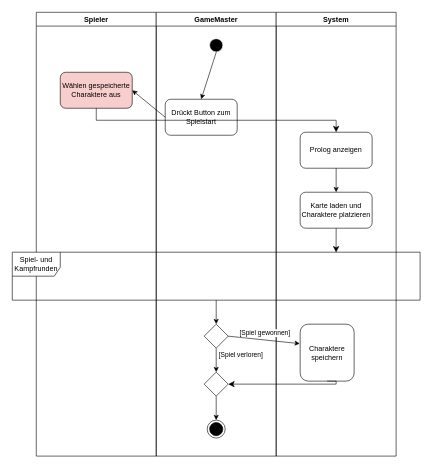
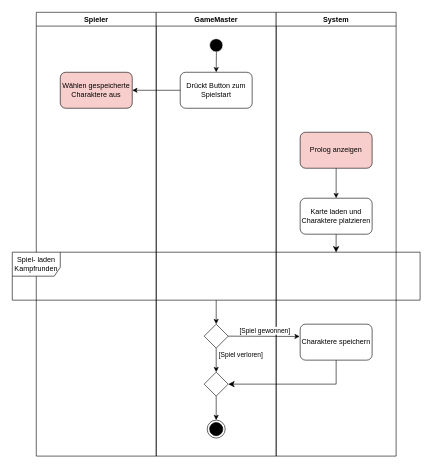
- <mxCell id="5" value="Drückt Button zum Spielstart" style="rounded=1;whiteSpace=wrap;html=1;" vertex="1" parent="4"><mxGeometry x="15" y="145" width="120" height="60" as="geometry" /></mxCell>
+ <mxCell id="5" value="Drückt Button zum Spielstart" style="rounded=1;whiteSpace=wrap;html=1;" vertex="1" parent="4"><mxGeometry x="40" y="100" width="120" height="60" as="geometry" /></mxCell>
- <mxCell id="20" value="" style="edgeStyle=elbowEdgeStyle;elbow=vertical;endArrow=classic;html=1;curved=0;rounded=0;endSize=8;startSize=8;exitX=0.5;exitY=1;exitDx=0;exitDy=0;entryX=0.5;entryY=0;entryDx=0;entryDy=0;" edge="1" parent="1" source="3" target="16"><mxGeometry width="50" height="50" relative="1" as="geometry"><mxPoint x="360" y="300" as="sourcePoint" /><mxPoint x="410" y="250" as="targetPoint" /></mxGeometry></mxCell>
- <mxCell id="16" value="Prolog anzeigen" style="rounded=1;whiteSpace=wrap;html=1;strokeColor=#000000;" vertex="1" parent="15"><mxGeometry x="40" y="200" width="120" height="60" as="geometry" /></mxCell>
+ <mxCell id="16" value="Prolog anzeigen" style="rounded=1;whiteSpace=wrap;html=1;strokeColor=#000000;fillColor=#f8cecc;" vertex="1" parent="15"><mxGeometry x="40" y="200" width="120" height="60" as="geometry" /></mxCell>
- <mxCell id="17" value="Karte laden und Charaktere platzieren" style="rounded=1;whiteSpace=wrap;html=1;strokeColor=#000000;" vertex="1" parent="15"><mxGeometry x="40" y="300" width="120" height="60" as="geometry" /></mxCell>
+ <mxCell id="17" value="Karte laden und Charaktere platzieren" style="rounded=1;whiteSpace=wrap;html=1;strokeColor=#000000;" vertex="1" parent="15"><mxGeometry x="40" y="310" width="120" height="60" as="geometry" /></mxCell>
- <mxCell id="21" value="Spiel- und Kampfrunden" style="shape=umlFrame;whiteSpace=wrap;html=1;pointerEvents=0;strokeColor=#000000;width=80;height=40;" vertex="1" parent="1"><mxGeometry x="20" y="420" width="680" height="80" as="geometry" /></mxCell>
+ <mxCell id="21" value="Spiel- laden Kampfrunden" style="shape=umlFrame;whiteSpace=wrap;html=1;pointerEvents=0;strokeColor=#000000;width=80;height=40;" vertex="1" parent="1"><mxGeometry x="20" y="420" width="680" height="80" as="geometry" /></mxCell>
- <mxCell id="19" value="Charaktere speichern" style="rounded=1;whiteSpace=wrap;html=1;strokeColor=#000000;" vertex="1" parent="15"><mxGeometry x="40" y="520" width="90" height="95" as="geometry" /></mxCell>
+ <mxCell id="19" value="Charaktere speichern" style="rounded=1;whiteSpace=wrap;html=1;strokeColor=#000000;" vertex="1" parent="15"><mxGeometry x="40" y="520" width="120" height="60" as="geometry" /></mxCell>
